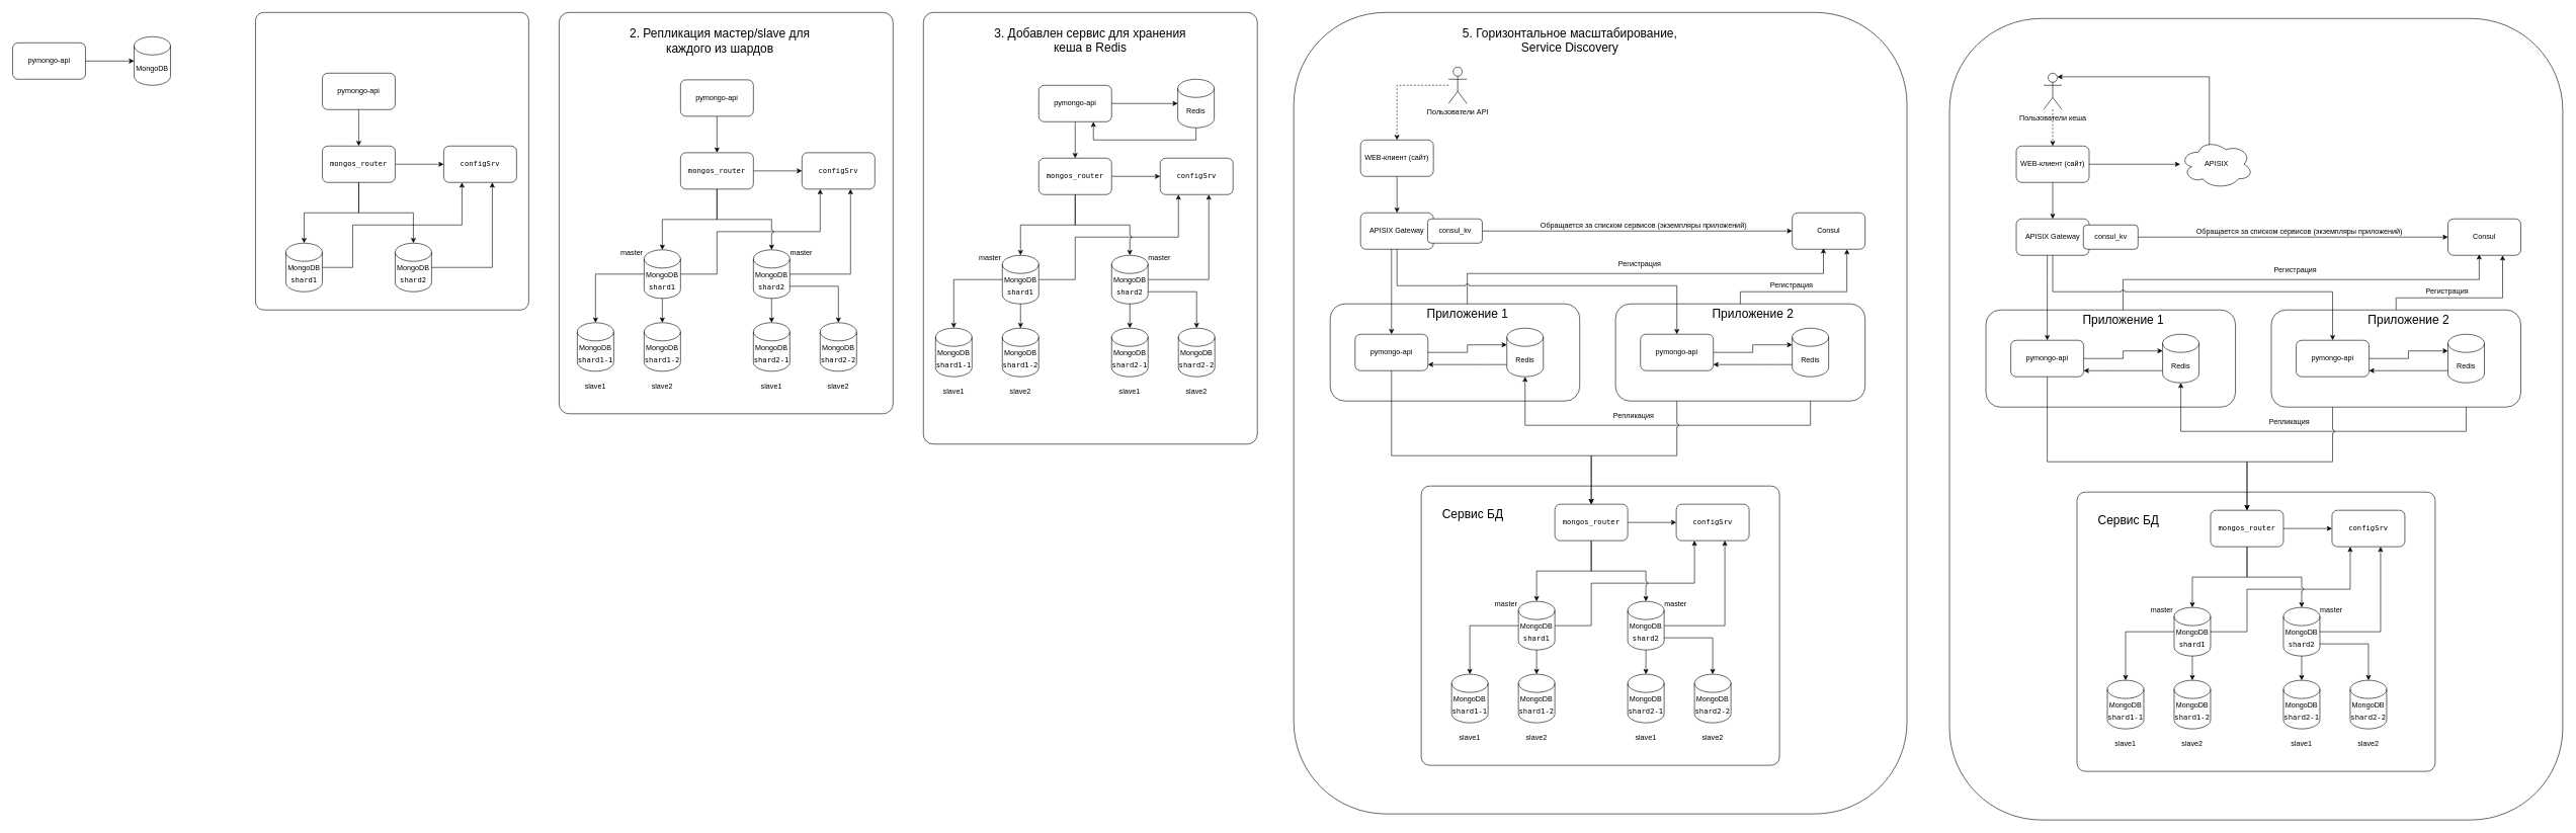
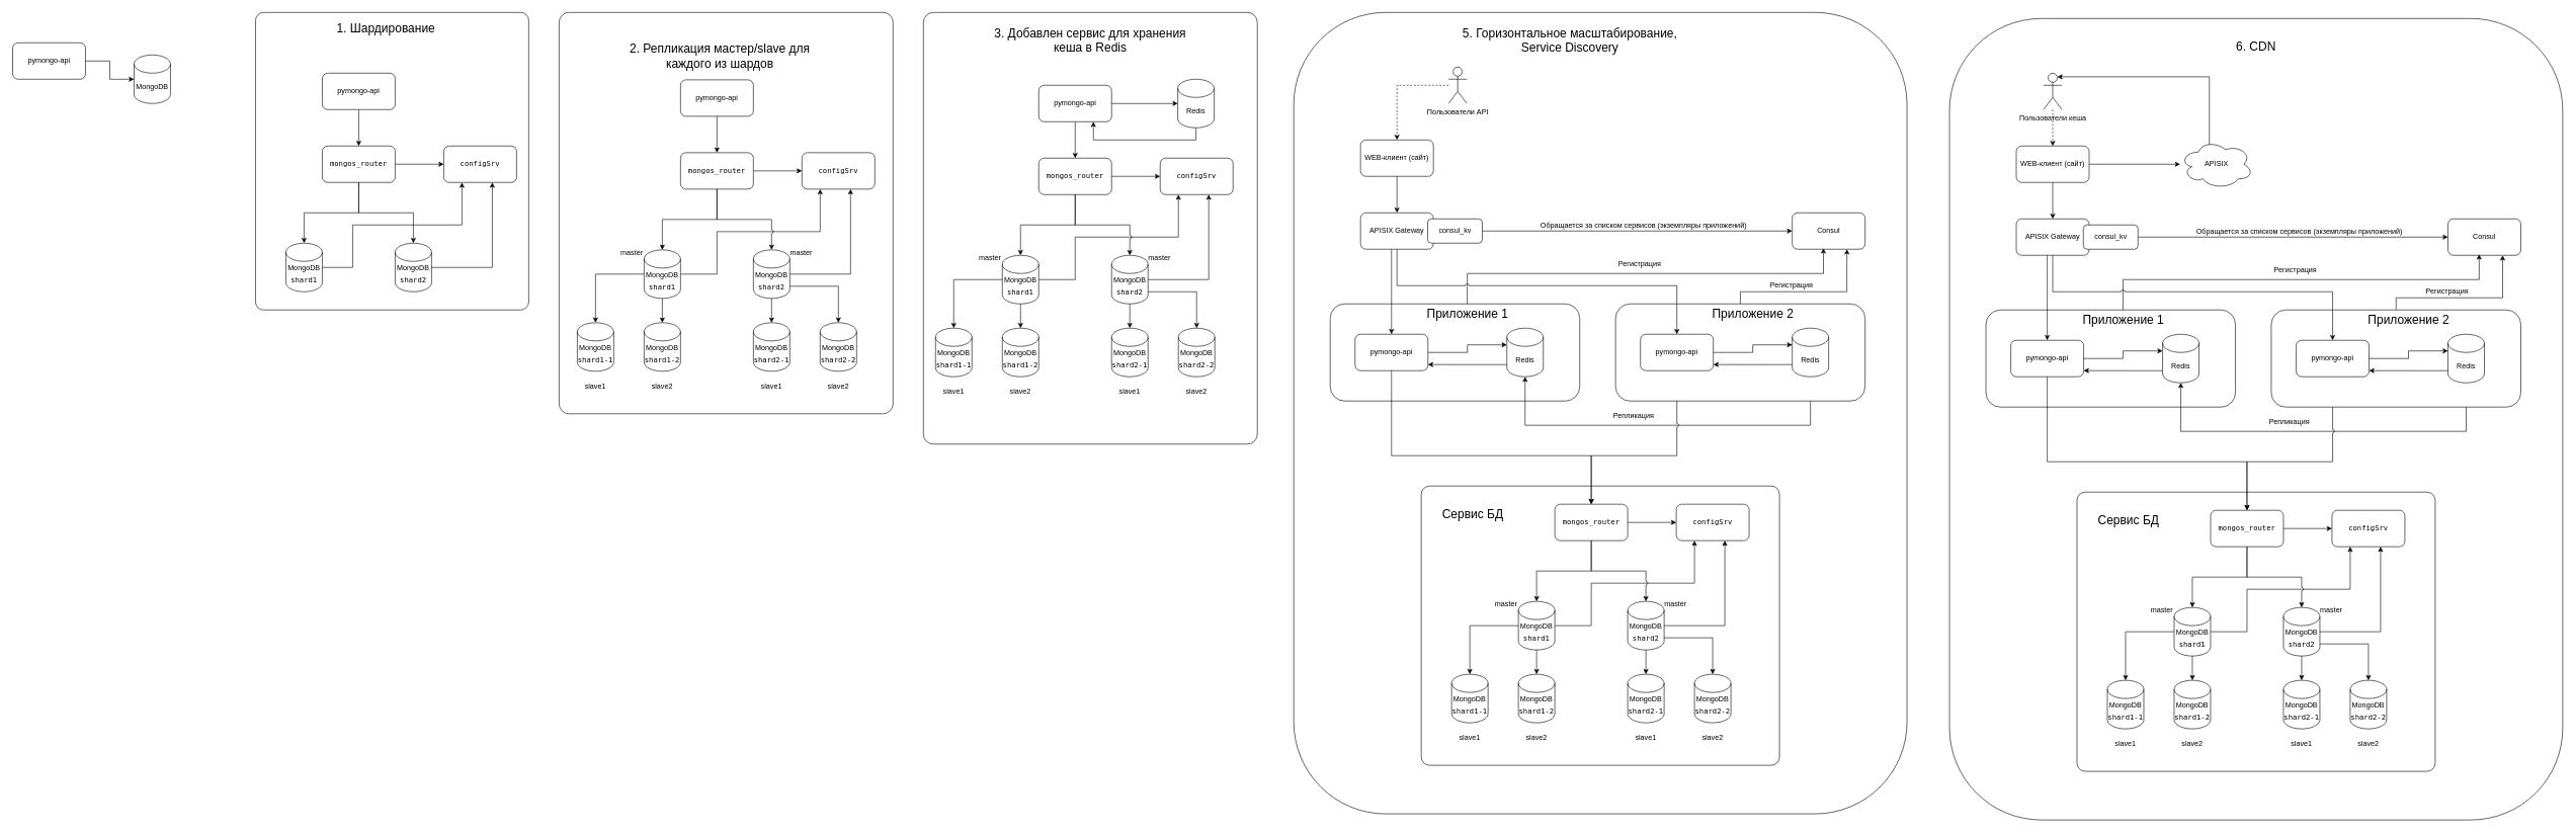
+ <mxCell id="18" value="1. Шардирование" style="text;html=1;align=center;verticalAlign=middle;whiteSpace=wrap;rounded=0;fontSize=20;" vertex="1" parent="1"><mxGeometry x="520" y="30" width="230" height="30" as="geometry" /></mxCell>
- <mxCell id="47" value="2. Репликация мастер/slave для каждого из шардов" style="text;html=1;align=center;verticalAlign=middle;whiteSpace=wrap;rounded=0;fontSize=20;" vertex="1" parent="19"><mxGeometry x="100" y="31" width="330" height="30" as="geometry" /></mxCell>
+ <mxCell id="47" value="2. Репликация мастер/slave для каждого из шардов" style="text;html=1;align=center;verticalAlign=middle;whiteSpace=wrap;rounded=0;fontSize=20;" vertex="1" parent="19"><mxGeometry x="100" y="56" width="330" height="30" as="geometry" /></mxCell>
+ <mxCell id="197" value="6. CDN" style="text;html=1;align=center;verticalAlign=middle;whiteSpace=wrap;rounded=0;fontSize=20;" vertex="1" parent="1"><mxGeometry x="3505" y="60" width="420" height="30" as="geometry" /></mxCell>
- <mxCell id="2" value="MongoDB" style="shape=cylinder3;whiteSpace=wrap;html=1;boundedLbl=1;backgroundOutline=1;size=15;" parent="1" vertex="1"><mxGeometry x="220" y="60" width="60" height="80" as="geometry" /></mxCell>
+ <mxCell id="2" value="MongoDB" style="shape=cylinder3;whiteSpace=wrap;html=1;boundedLbl=1;backgroundOutline=1;size=15;" parent="1" vertex="1"><mxGeometry x="220" y="90" width="60" height="80" as="geometry" /></mxCell>
